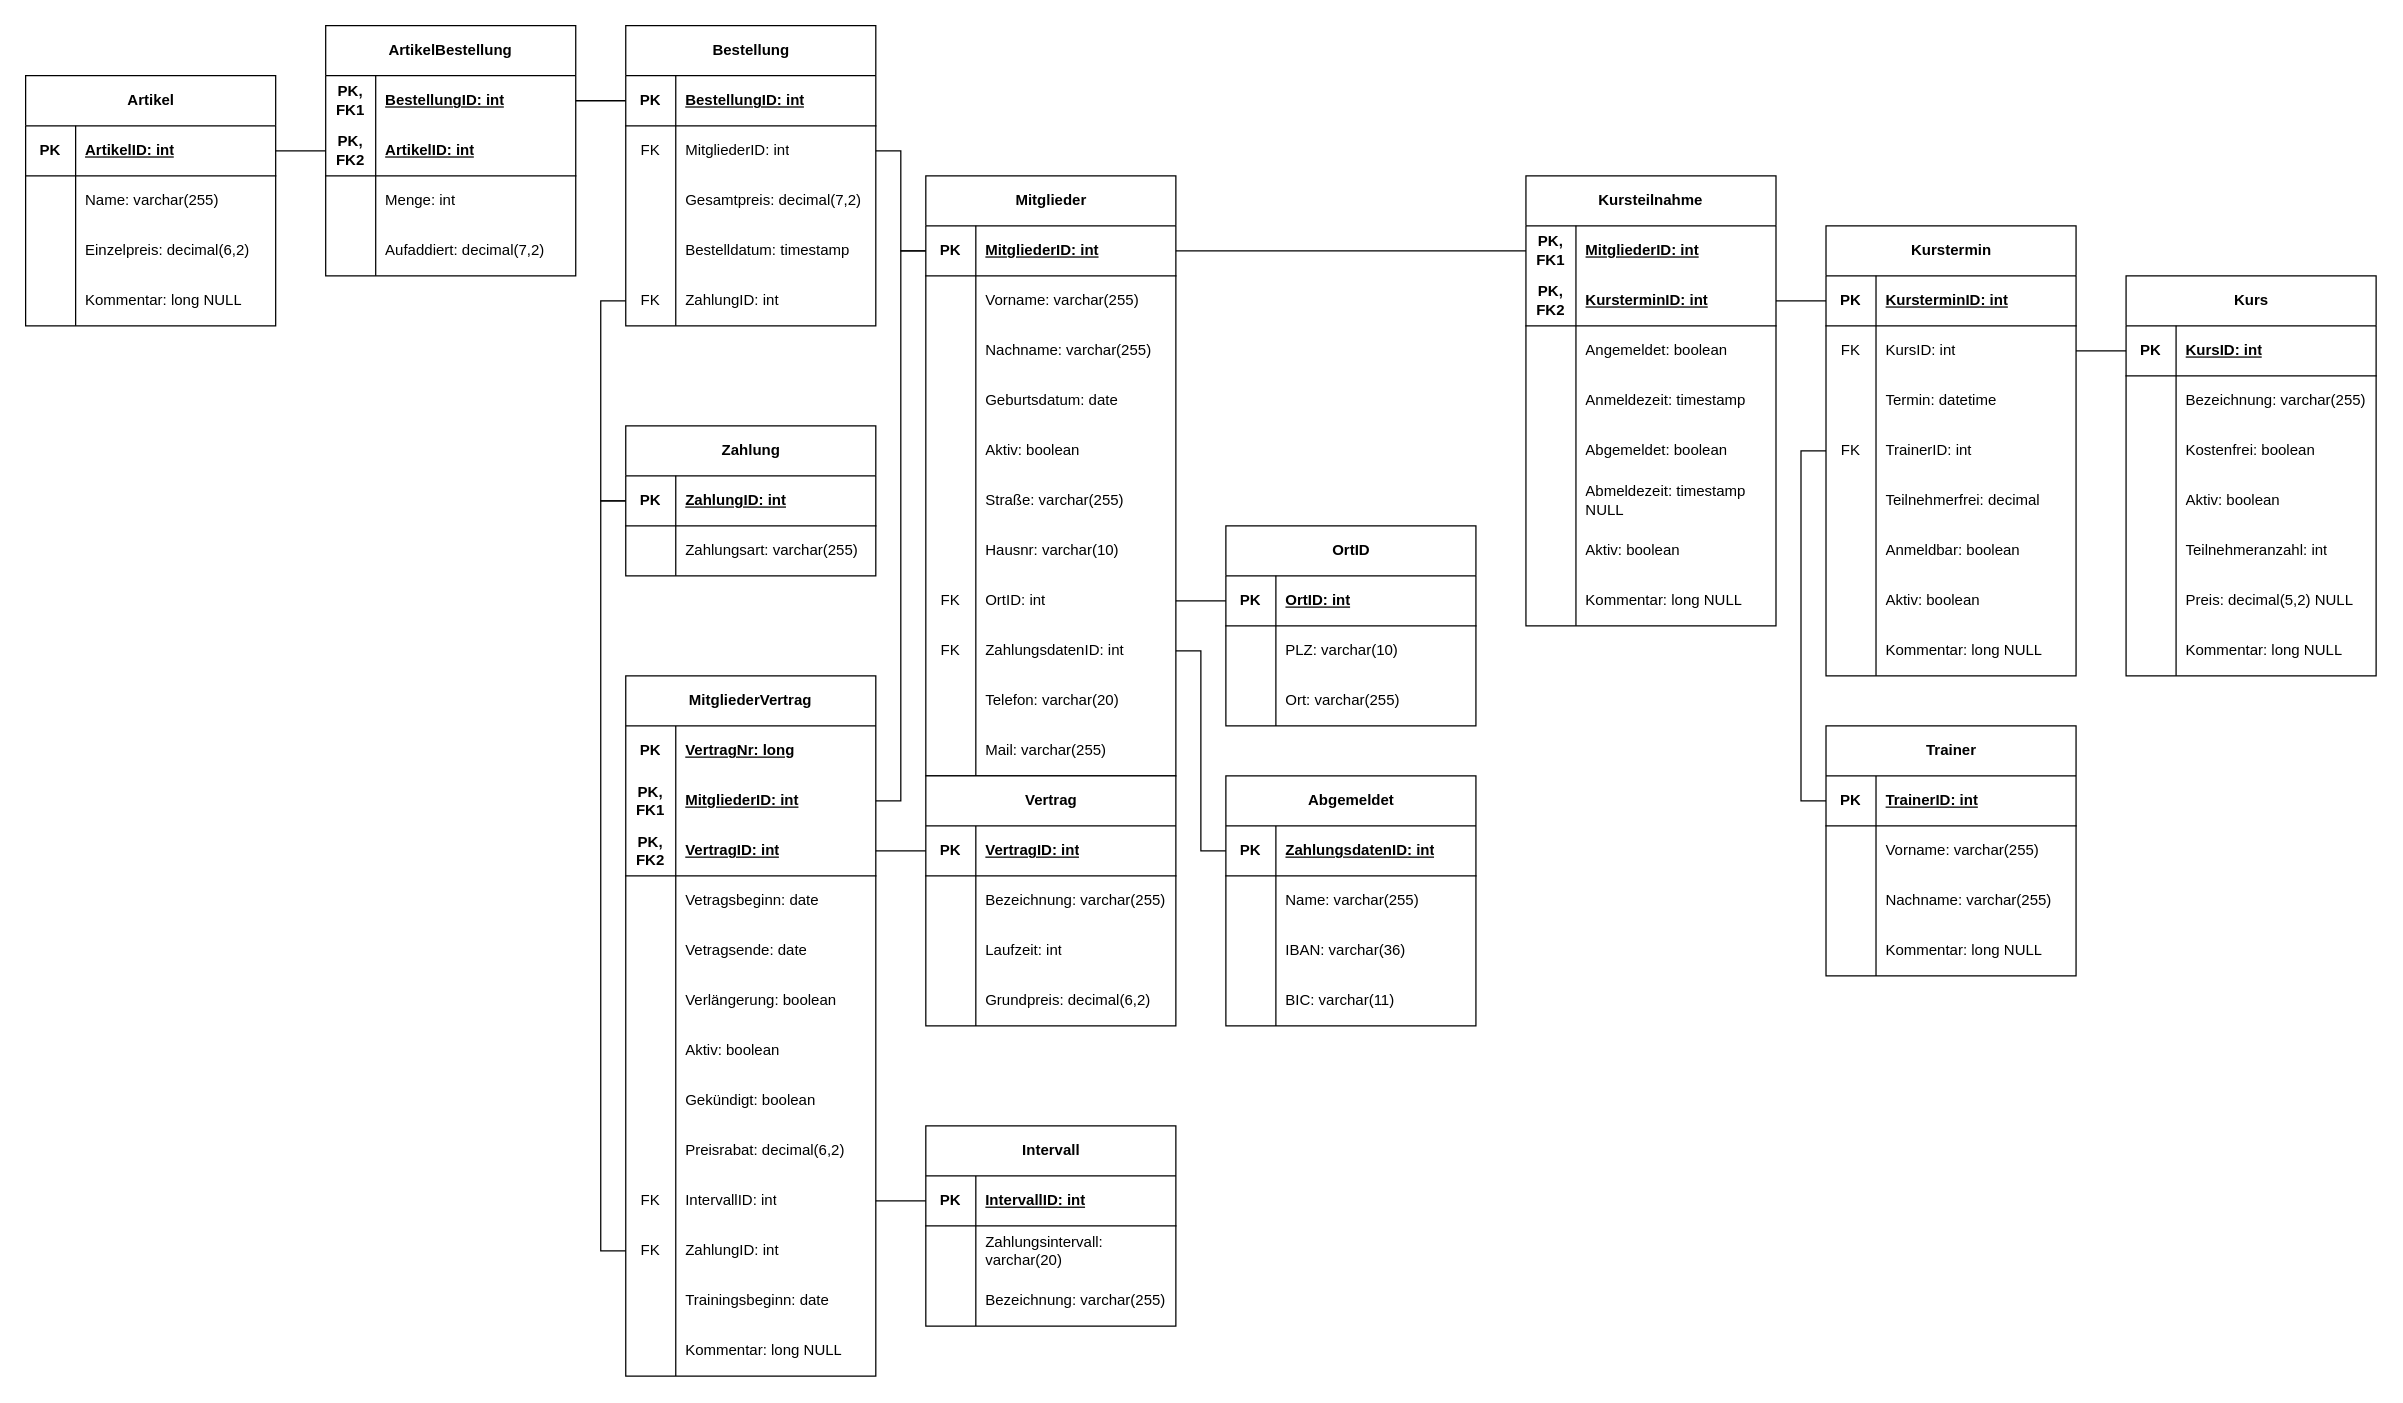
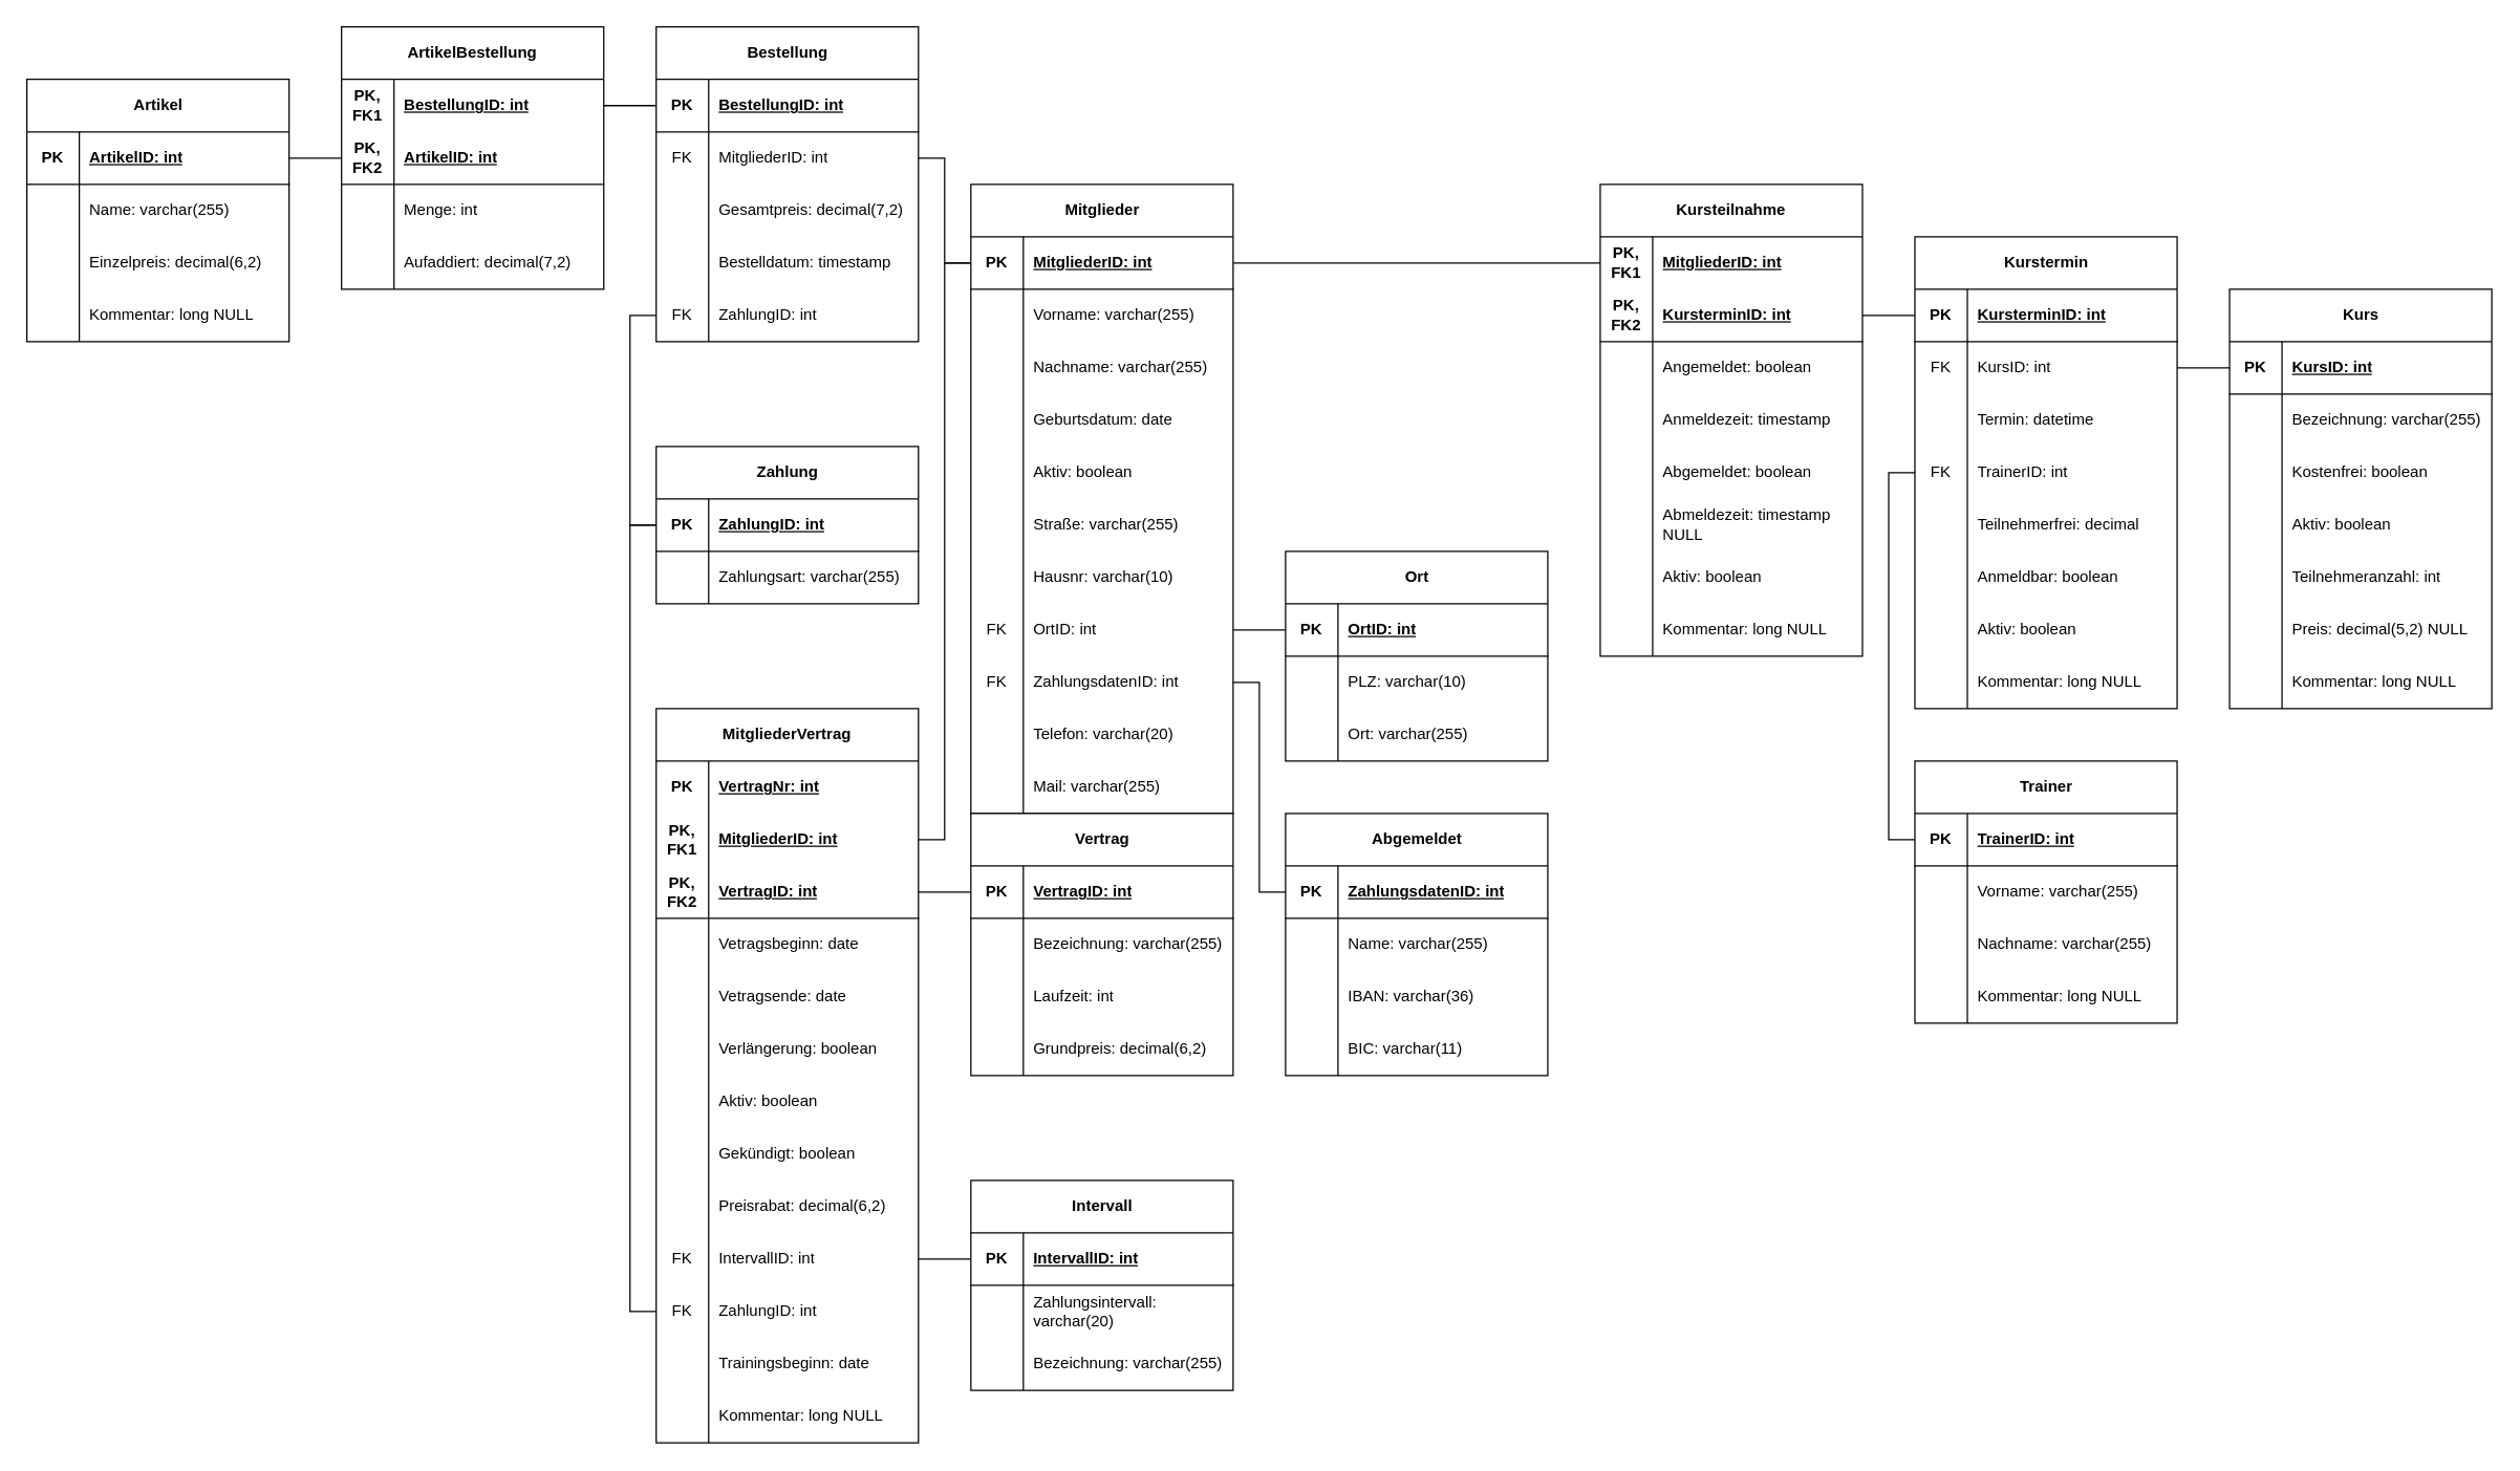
- <mxCell id="36" value="OrtID" style="shape=table;startSize=40;container=1;collapsible=1;childLayout=tableLayout;fixedRows=1;rowLines=0;fontStyle=1;align=center;resizeLast=1;html=1;" parent="1" vertex="1"><mxGeometry x="980" y="420" width="200" height="160" as="geometry" /></mxCell>
+ <mxCell id="36" value="Ort" style="shape=table;startSize=40;container=1;collapsible=1;childLayout=tableLayout;fixedRows=1;rowLines=0;fontStyle=1;align=center;resizeLast=1;html=1;" parent="1" vertex="1"><mxGeometry x="980" y="420" width="200" height="160" as="geometry" /></mxCell>
- <mxCell id="62" value="VertragNr: long" style="shape=partialRectangle;connectable=0;fillColor=none;top=0;left=0;bottom=0;right=0;align=left;spacingLeft=6;fontStyle=5;overflow=hidden;html=1;whiteSpace=wrap;" parent="60" vertex="1"><mxGeometry x="40" width="160" height="40" as="geometry"><mxRectangle width="160" height="40" as="alternateBounds" /></mxGeometry></mxCell>
+ <mxCell id="62" value="VertragNr: int" style="shape=partialRectangle;connectable=0;fillColor=none;top=0;left=0;bottom=0;right=0;align=left;spacingLeft=6;fontStyle=5;overflow=hidden;html=1;whiteSpace=wrap;" parent="60" vertex="1"><mxGeometry x="40" width="160" height="40" as="geometry"><mxRectangle width="160" height="40" as="alternateBounds" /></mxGeometry></mxCell>
